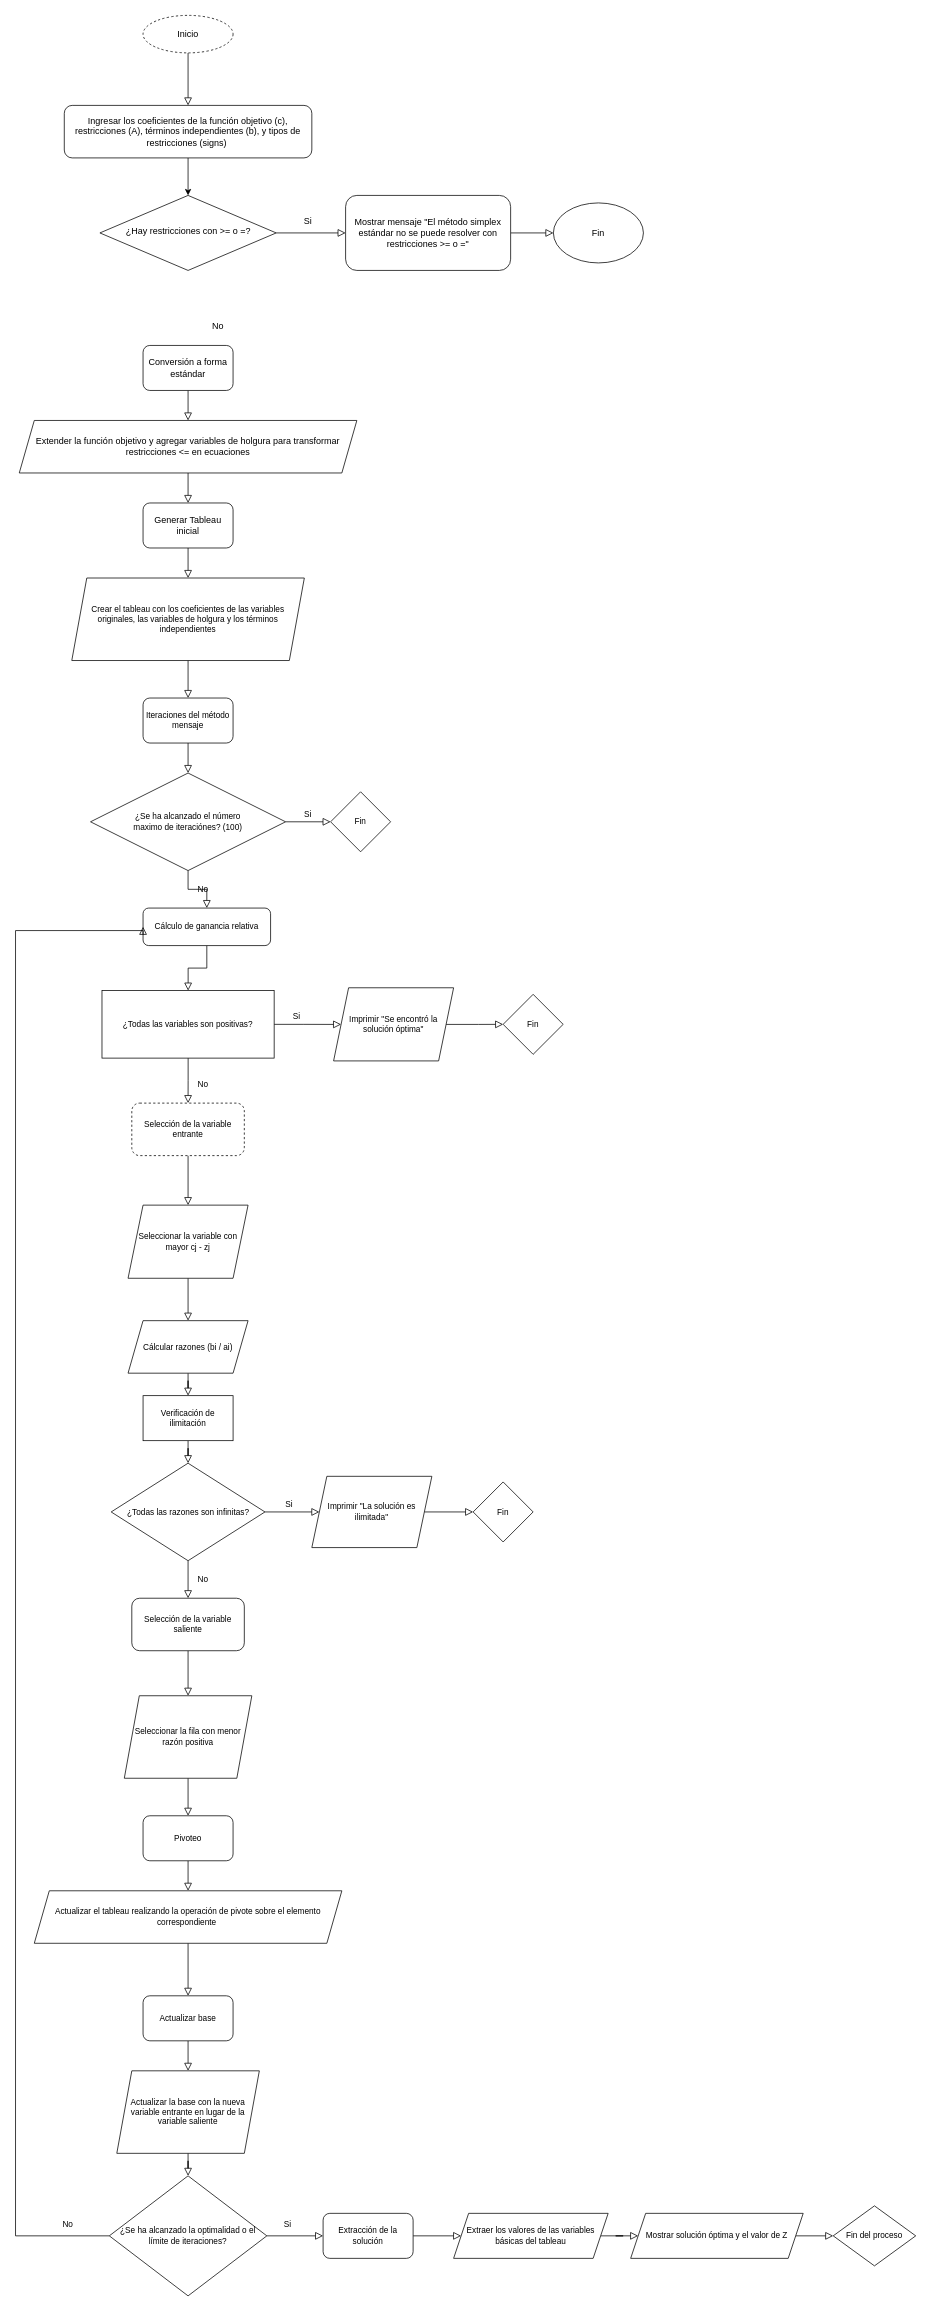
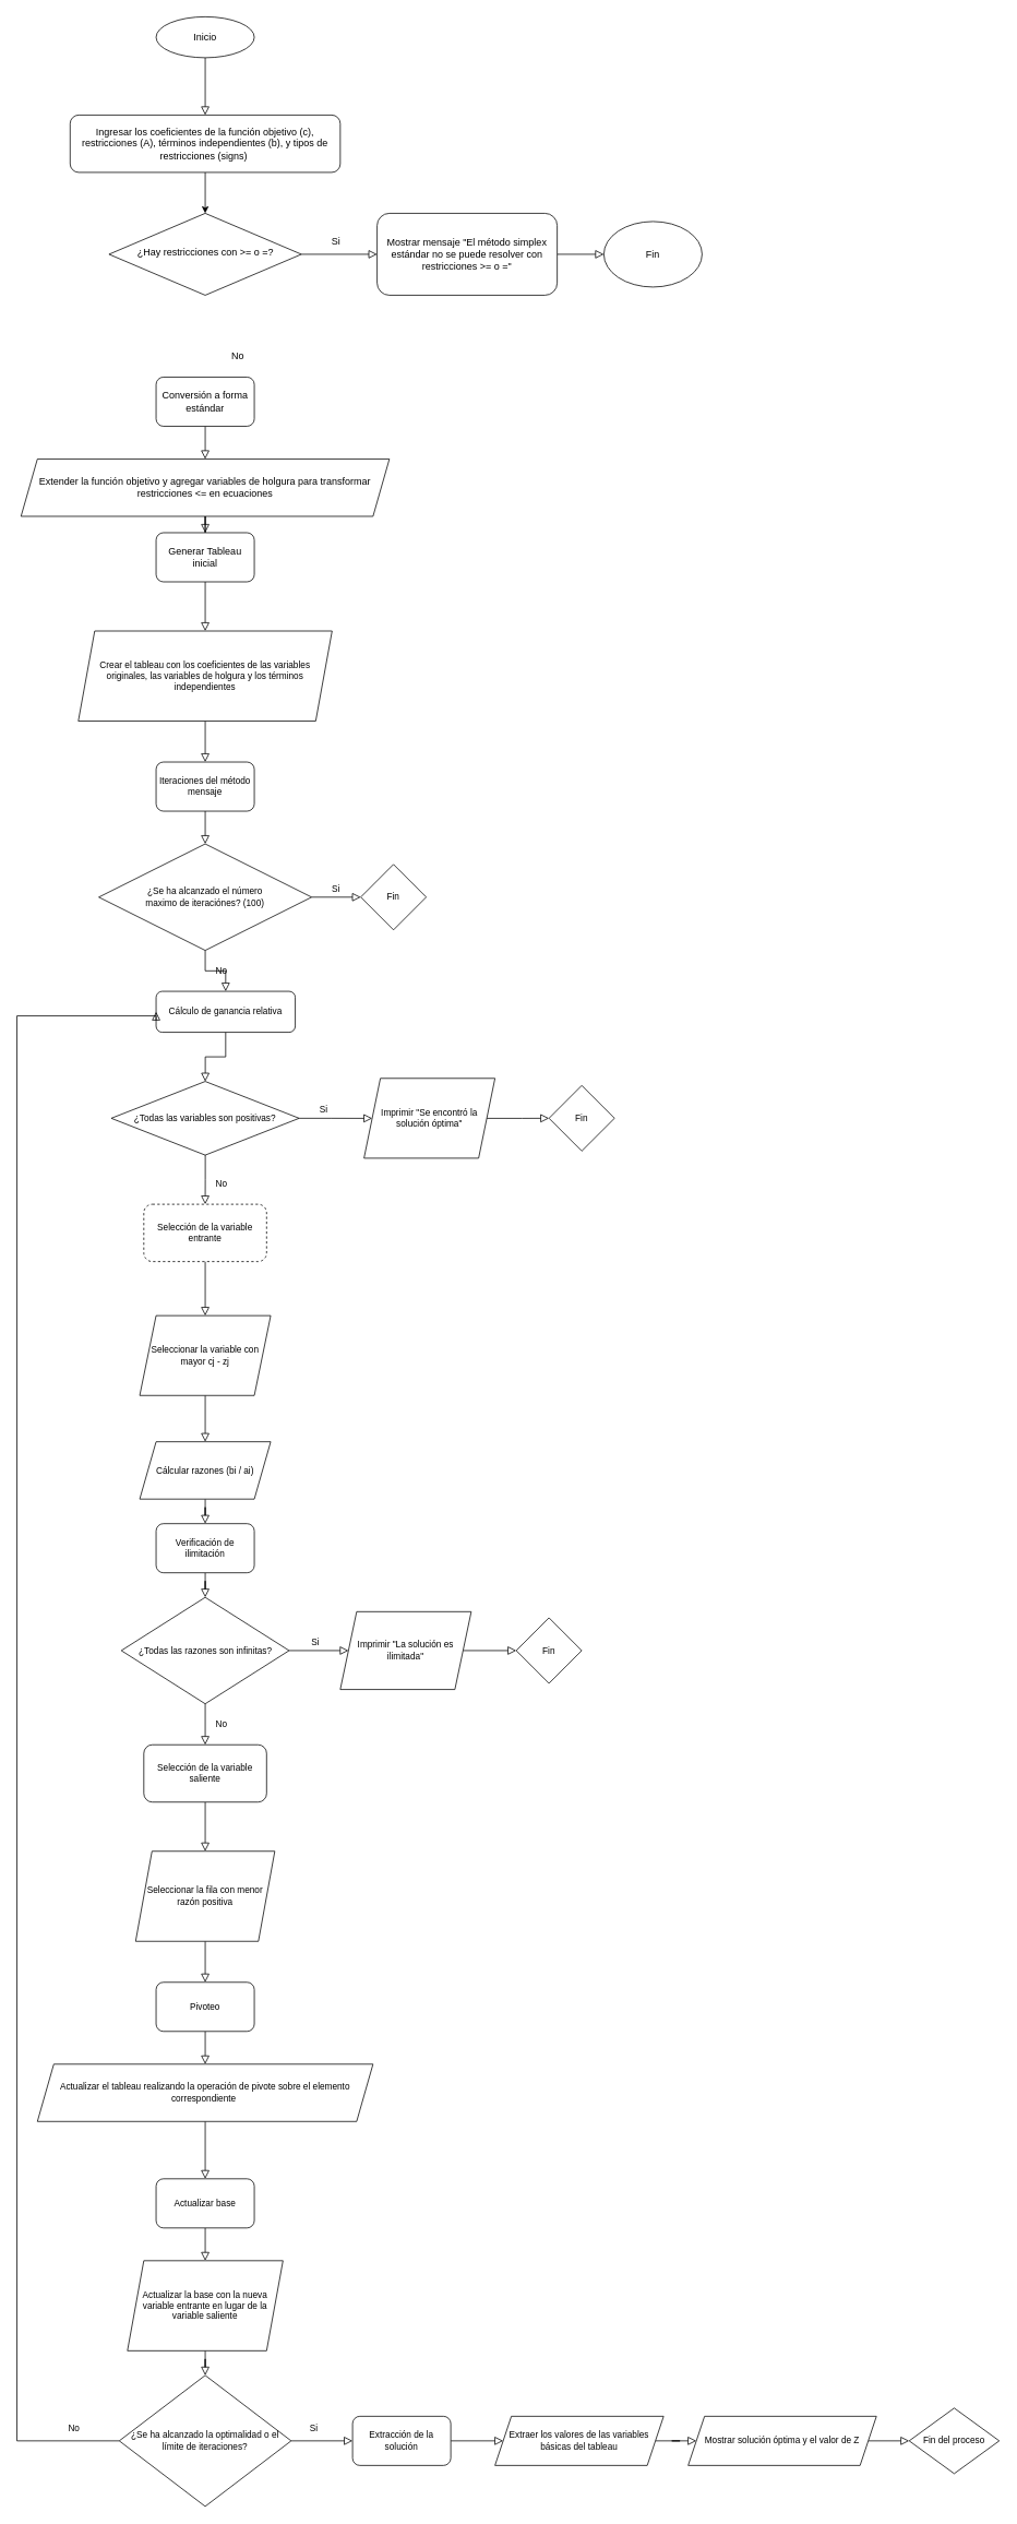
- <mxCell id="7" value="Inicio" style="ellipse;whiteSpace=wrap;html=1;dashed=1;" vertex="1" parent="1"><mxGeometry x="190" y="20" width="120" height="50" as="geometry" /></mxCell>
+ <mxCell id="7" value="Inicio" style="ellipse;whiteSpace=wrap;html=1;" vertex="1" parent="1"><mxGeometry x="190" y="20" width="120" height="50" as="geometry" /></mxCell>
- <mxCell id="18" value="Generar Tableau inicial" style="rounded=1;whiteSpace=wrap;html=1;" vertex="1" parent="1"><mxGeometry x="190" y="670" width="120" height="60" as="geometry" /></mxCell>
+ <mxCell id="18" value="Generar Tableau inicial" style="rounded=1;whiteSpace=wrap;html=1;" vertex="1" parent="1"><mxGeometry x="190" y="650" width="120" height="60" as="geometry" /></mxCell>
- <mxCell id="33" value="¿Todas las variables son positivas?" style="whiteSpace=wrap;html=1;fontFamily=Helvetica;fontSize=11;fontColor=default;labelBackgroundColor=none;rounded=0;" vertex="1" parent="1"><mxGeometry x="135.25" y="1320" width="229.5" height="90" as="geometry" /></mxCell>
+ <mxCell id="33" value="¿Todas las variables son positivas?" style="rhombus;whiteSpace=wrap;html=1;fontFamily=Helvetica;fontSize=11;fontColor=default;labelBackgroundColor=none;" vertex="1" parent="1"><mxGeometry x="135.25" y="1320" width="229.5" height="90" as="geometry" /></mxCell>
- <mxCell id="46" value="Verificación de ilimitación" style="whiteSpace=wrap;html=1;fontFamily=Helvetica;fontSize=11;fontColor=default;labelBackgroundColor=none;rounded=0;" vertex="1" parent="1"><mxGeometry x="190" y="1860" width="120" height="60" as="geometry" /></mxCell>
+ <mxCell id="46" value="Verificación de ilimitación" style="rounded=1;whiteSpace=wrap;html=1;fontFamily=Helvetica;fontSize=11;fontColor=default;labelBackgroundColor=none;" vertex="1" parent="1"><mxGeometry x="190" y="1860" width="120" height="60" as="geometry" /></mxCell>
